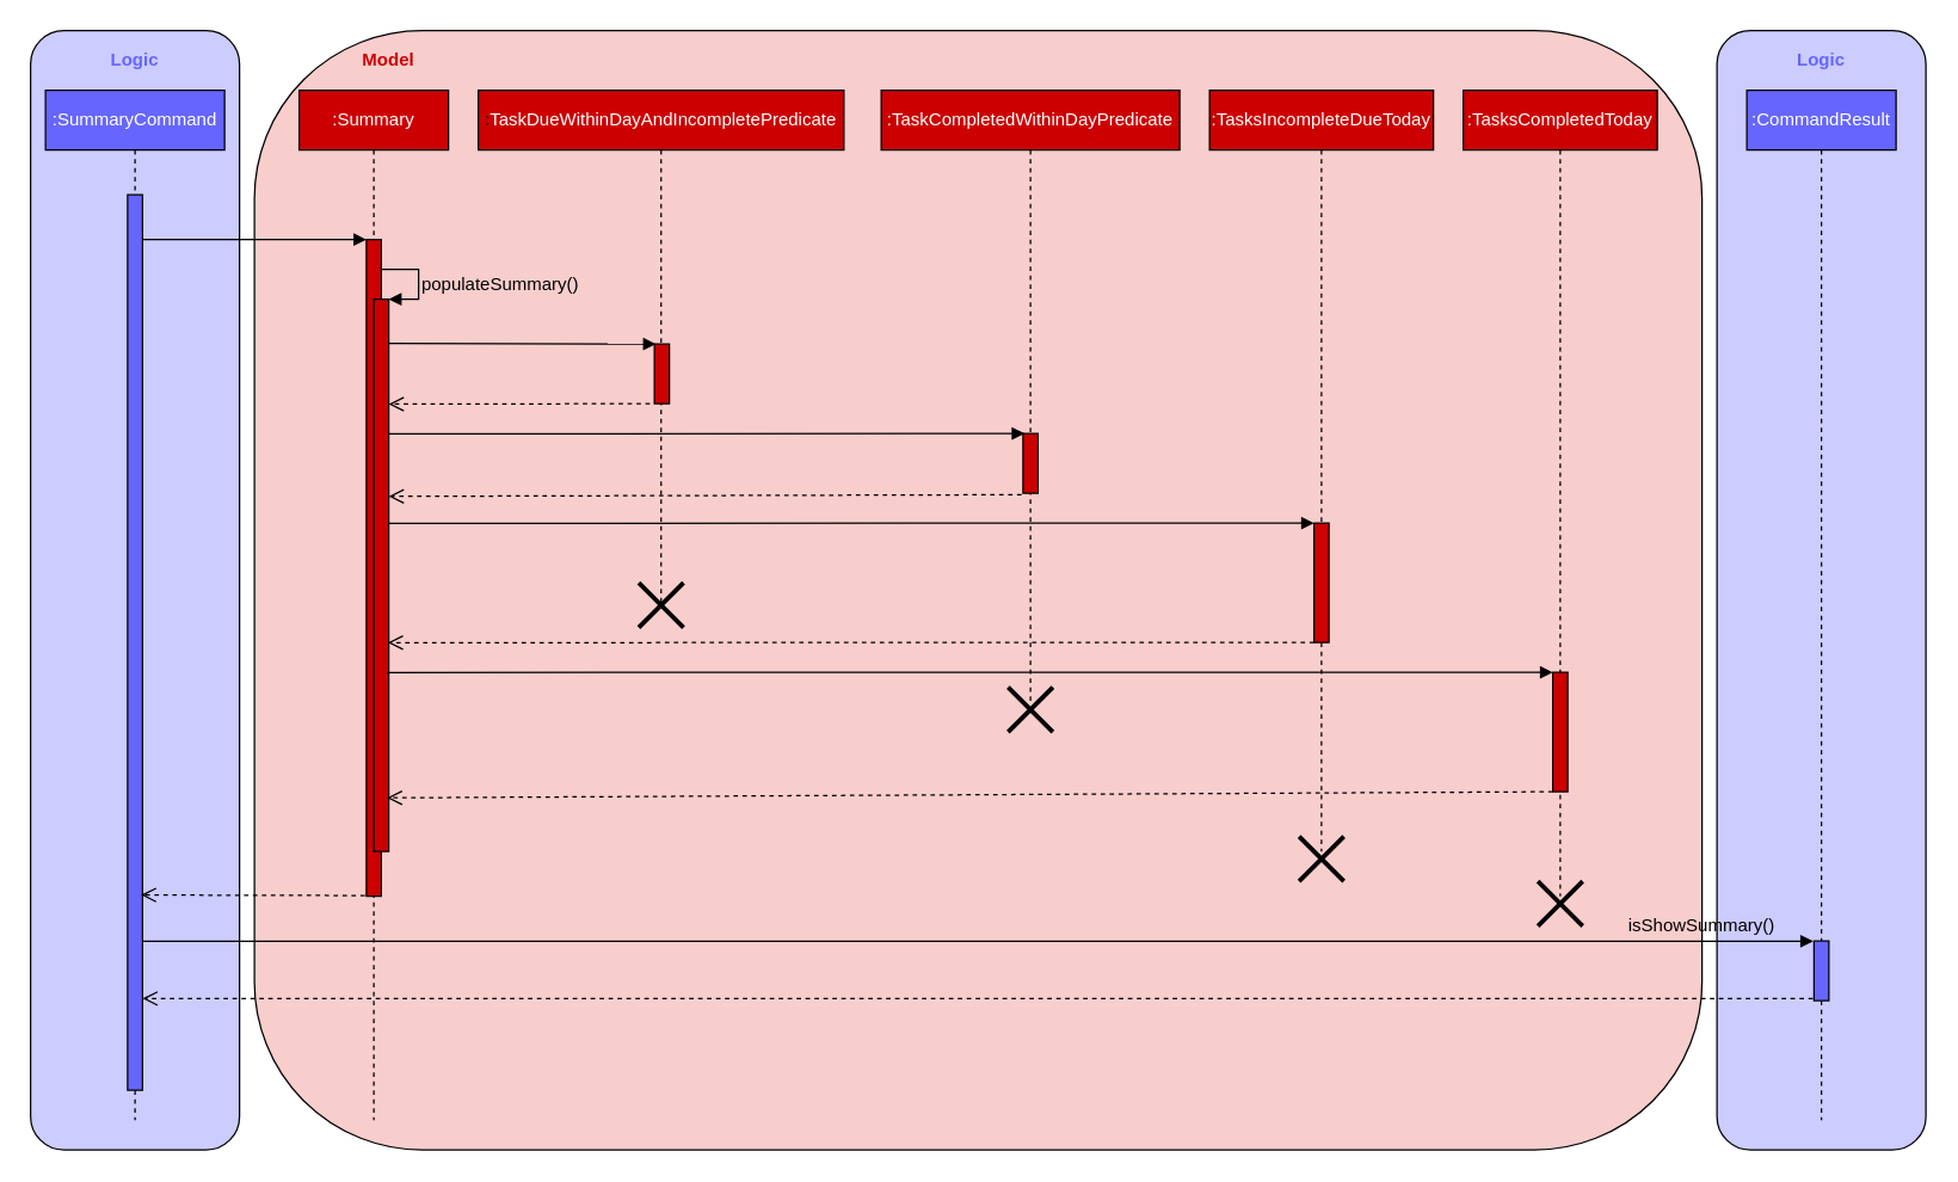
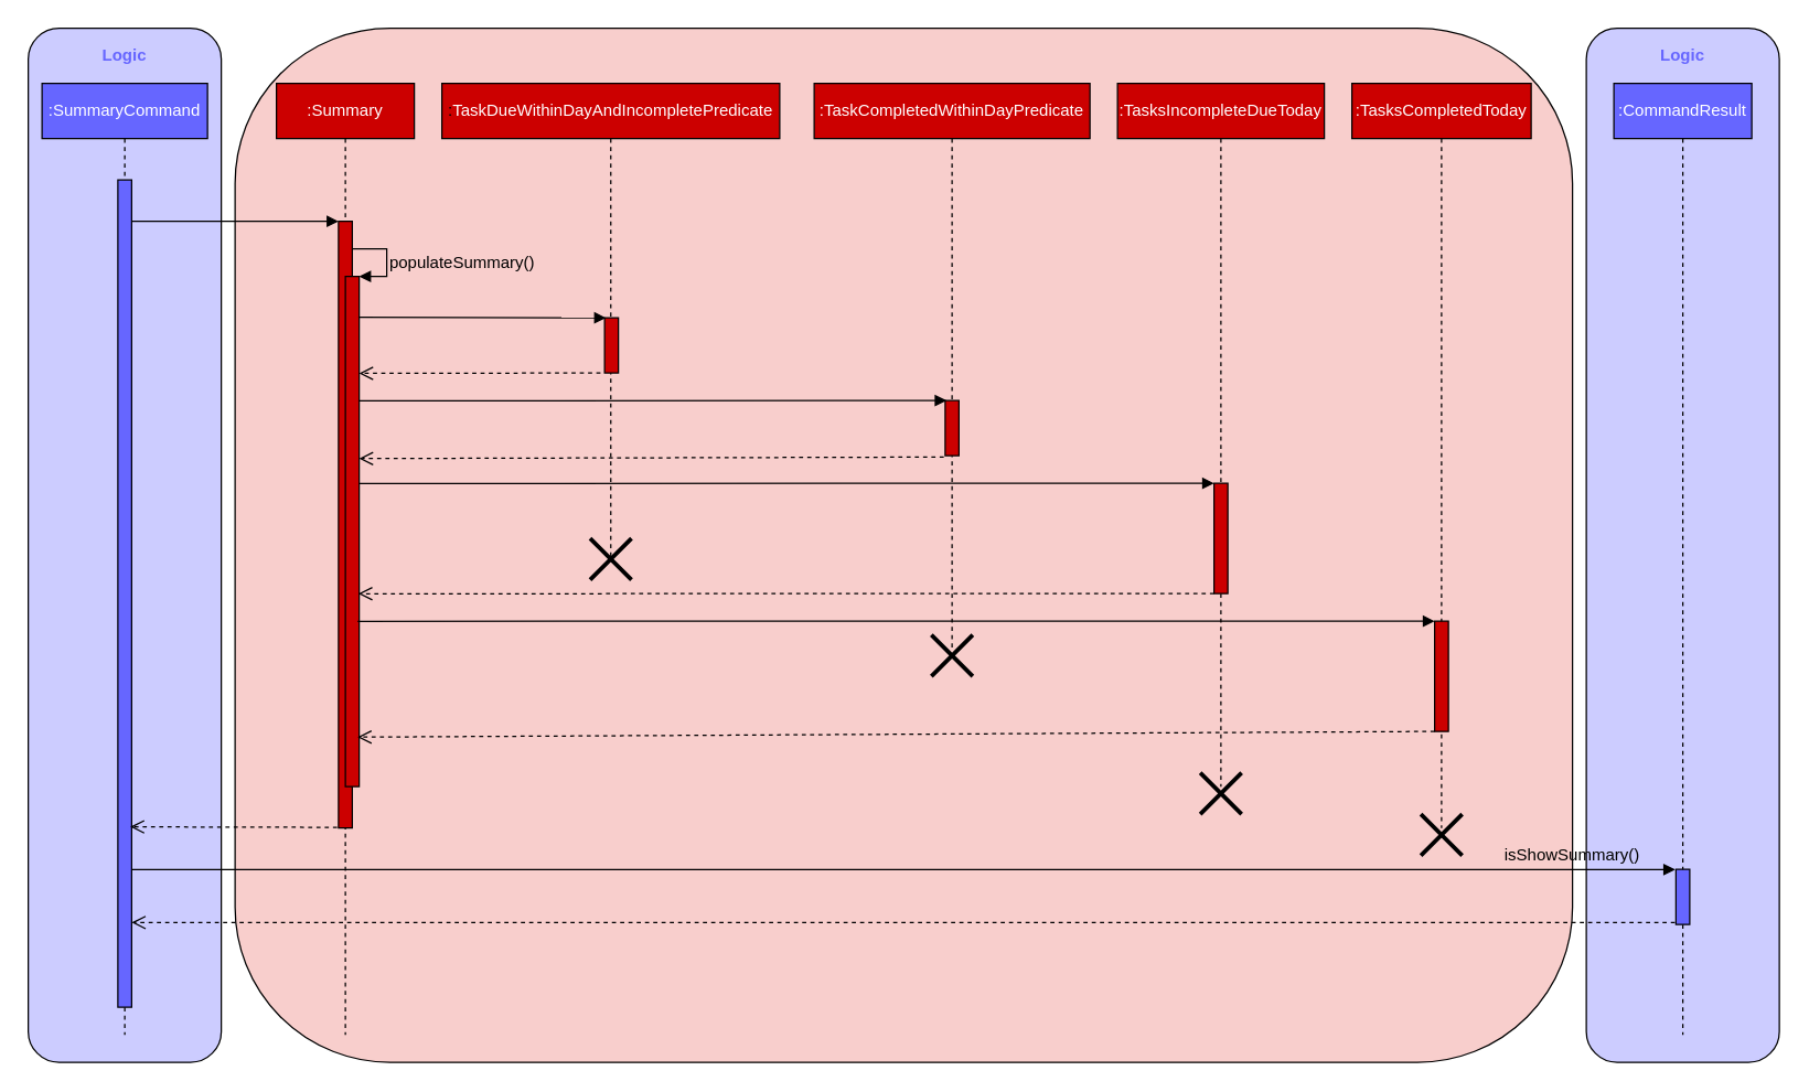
- <mxCell id="36" value="&lt;b&gt;&lt;font style=&quot;font-size: 12px&quot; color=&quot;#cc0000&quot;&gt;Model&lt;/font&gt;&lt;/b&gt;" style="text;html=1;strokeColor=none;fillColor=none;align=center;verticalAlign=middle;whiteSpace=wrap;rounded=0;" parent="1" vertex="1"><mxGeometry x="240" y="30" width="40" height="20" as="geometry" /></mxCell>
